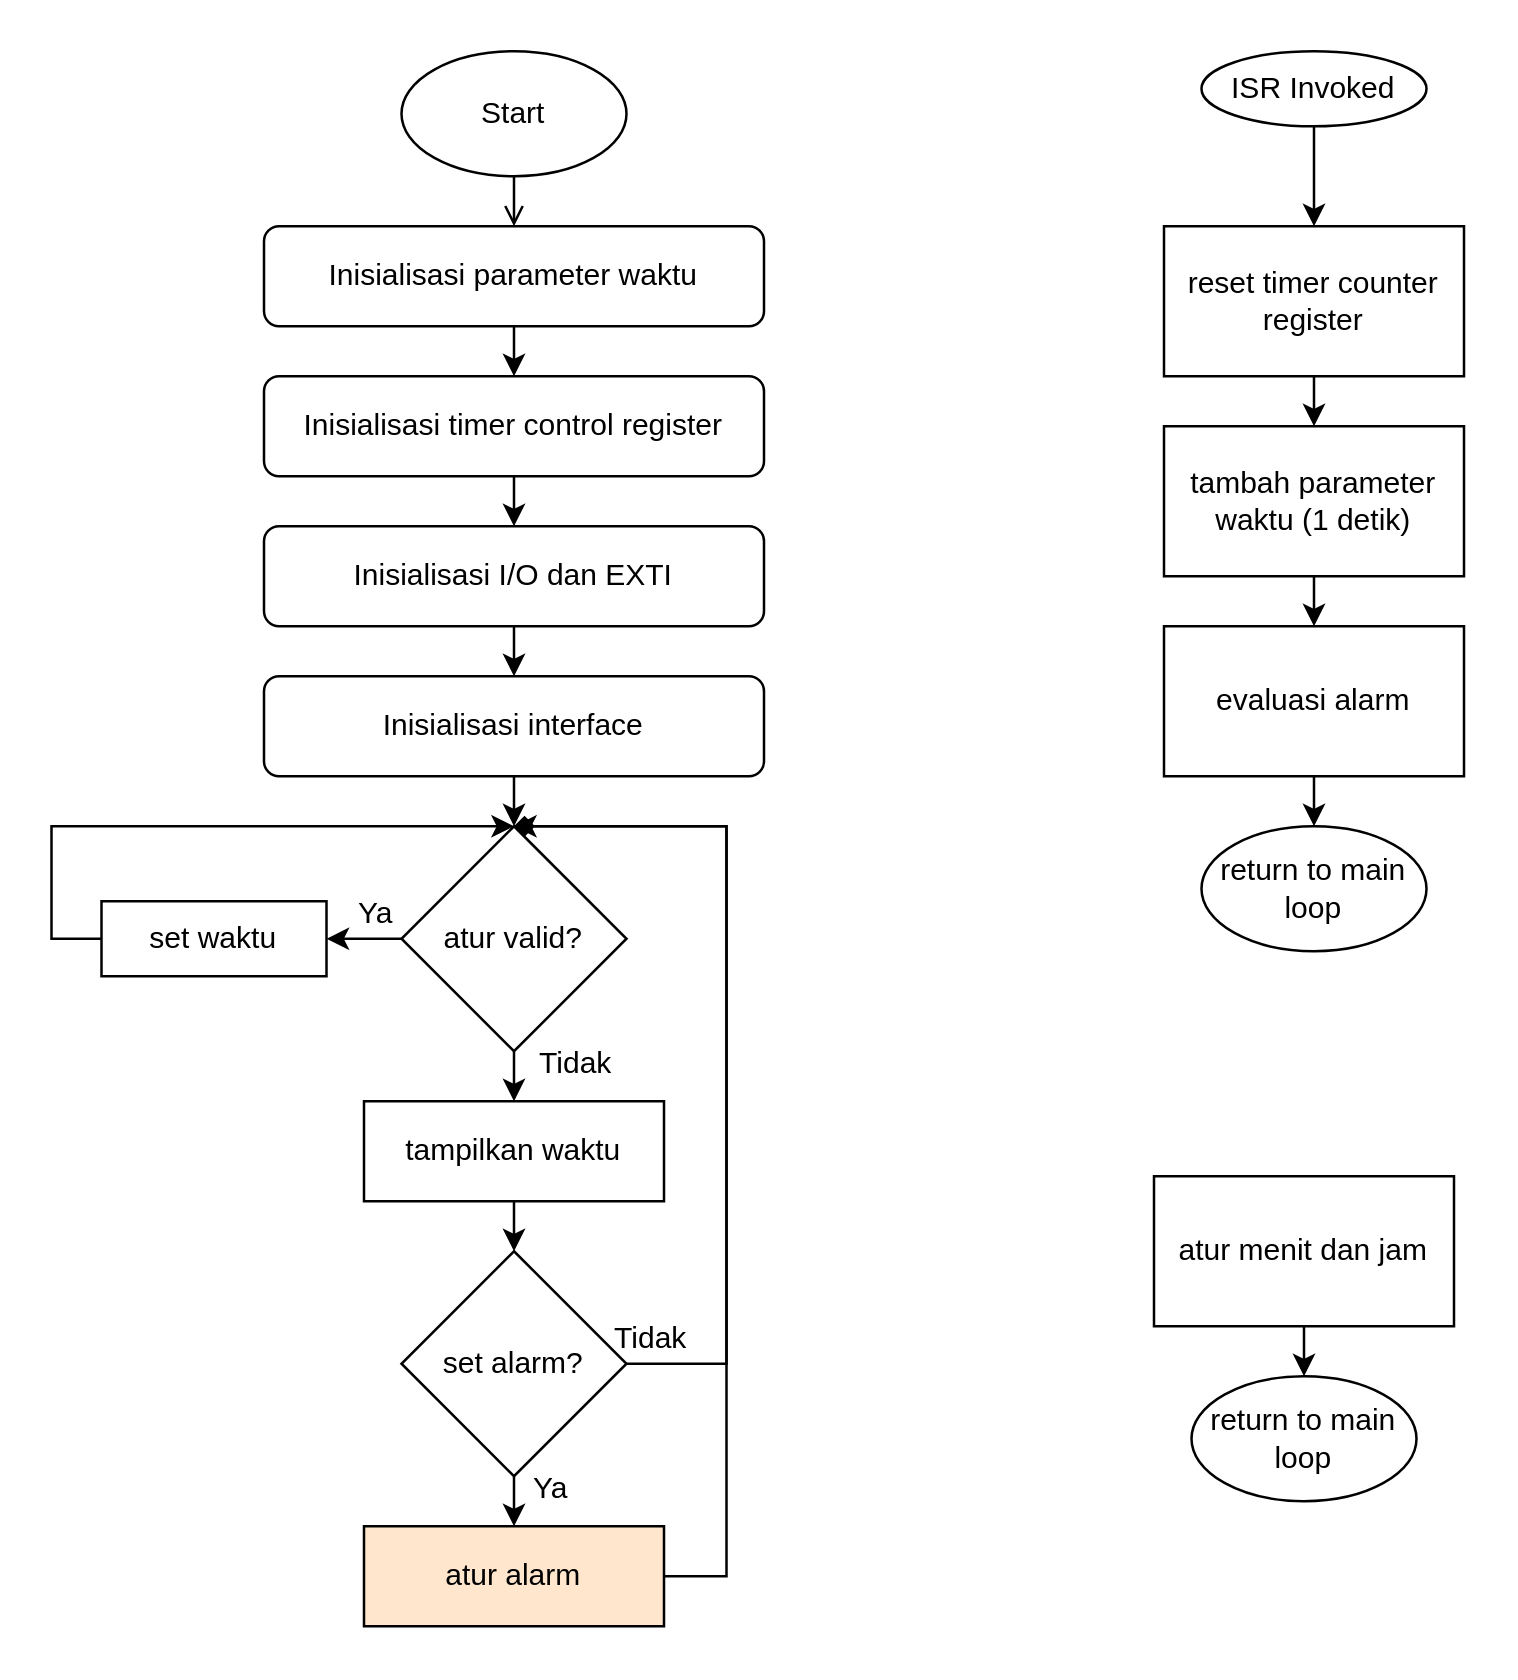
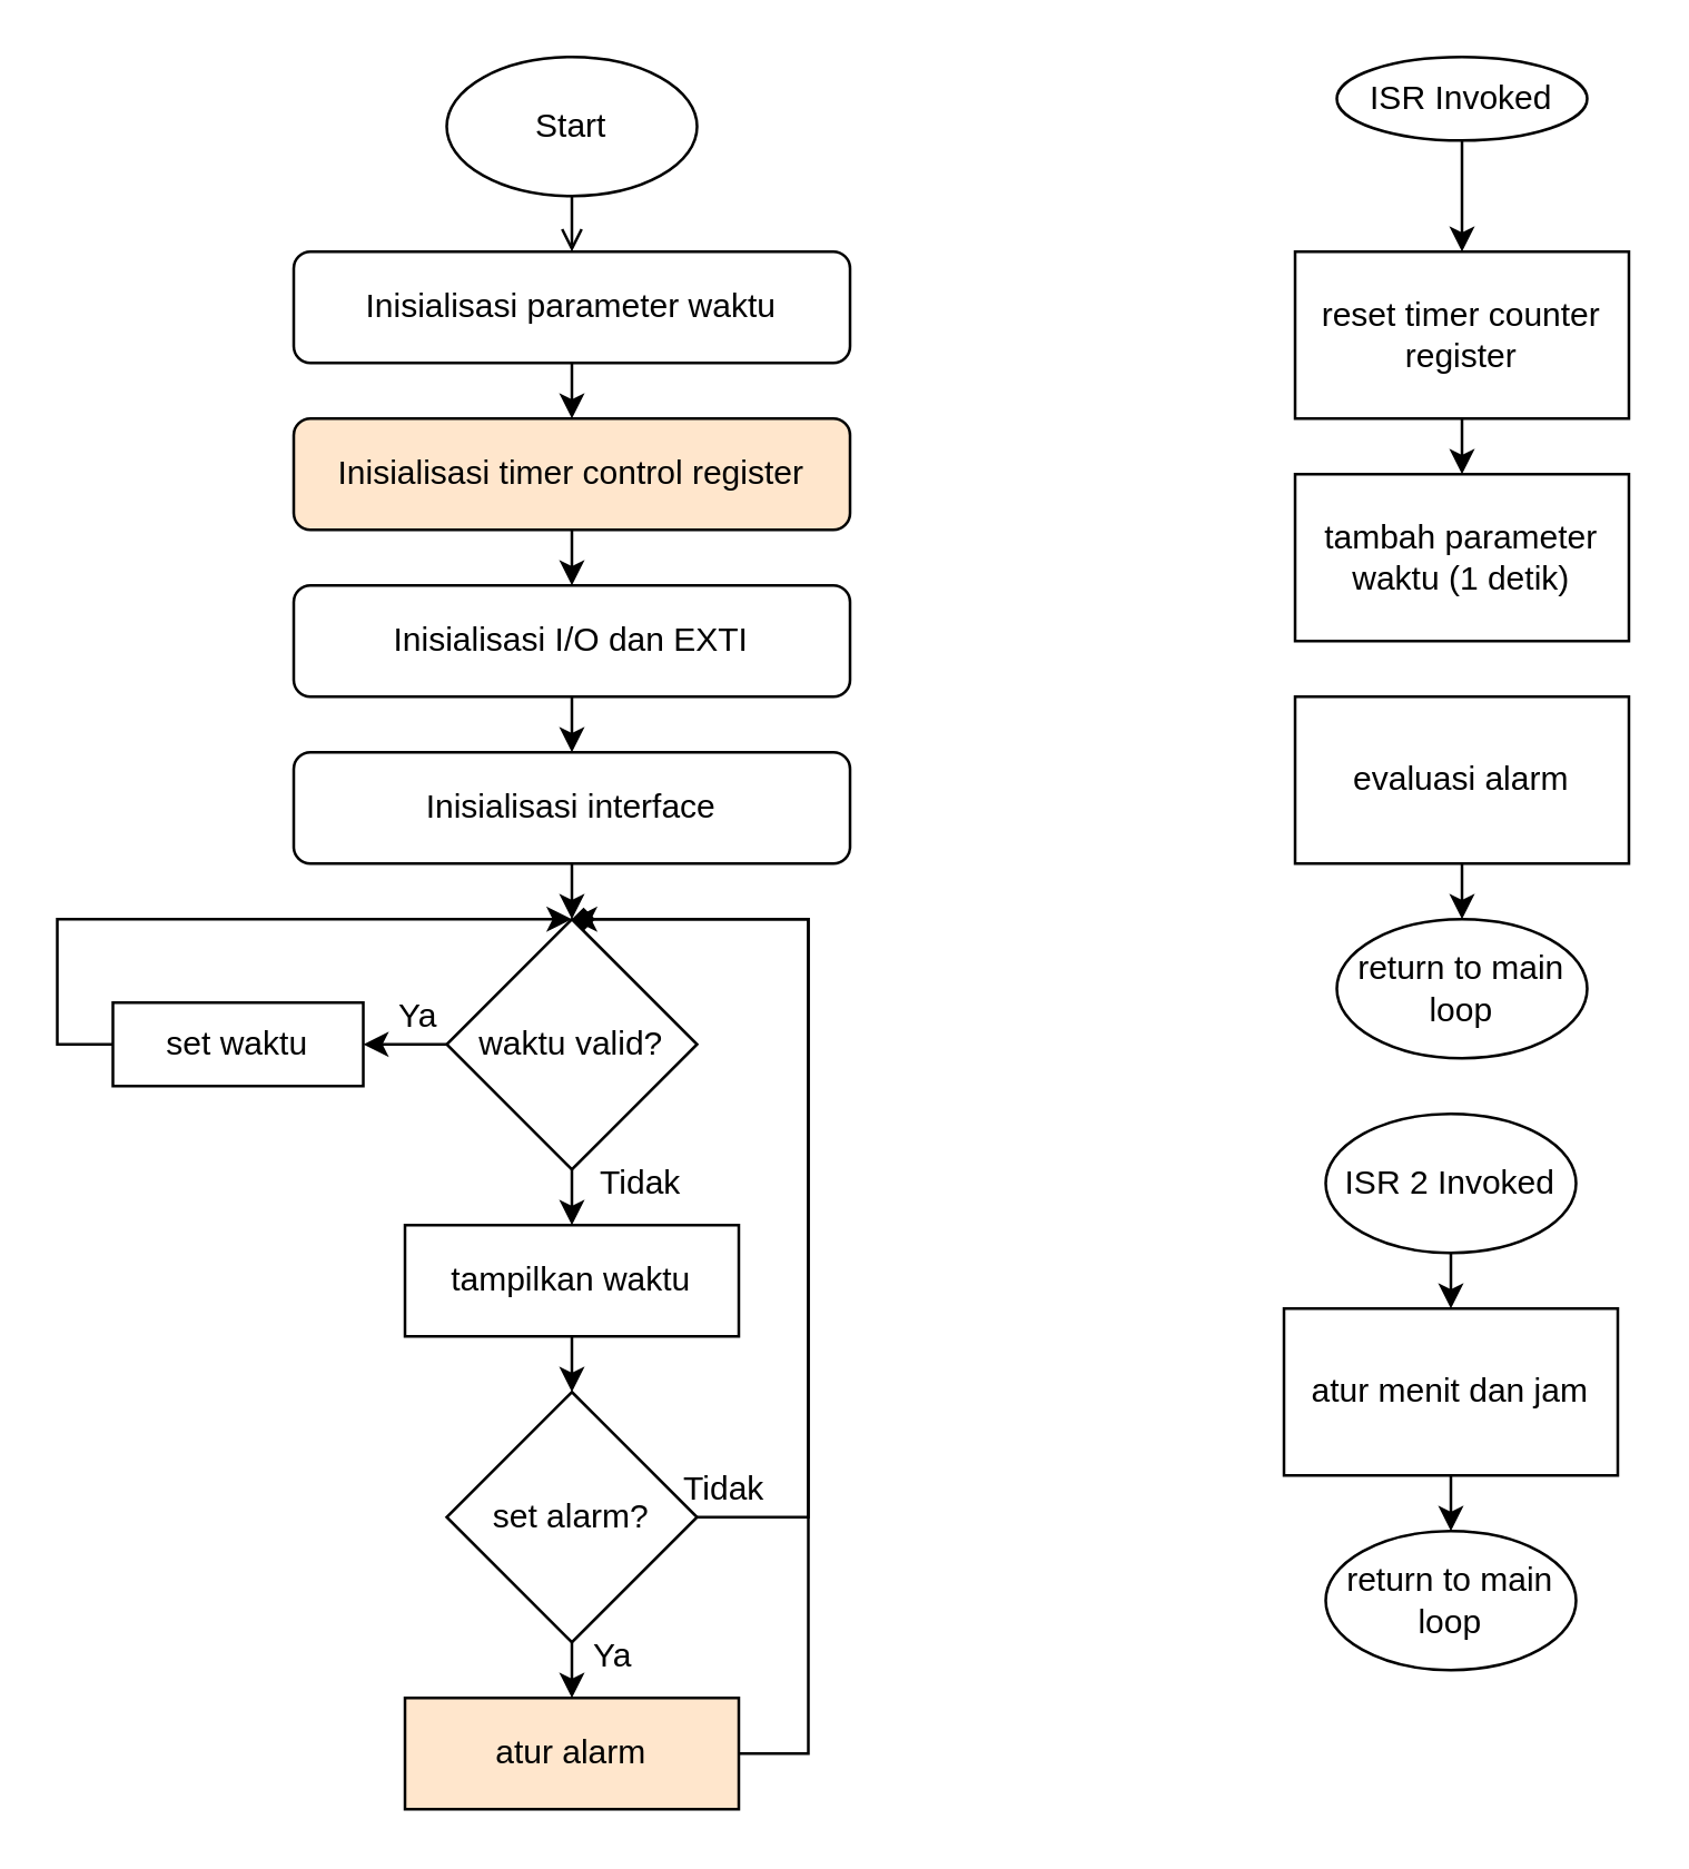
- <mxCell id="7" value="Inisialisasi timer control register" style="rounded=1;whiteSpace=wrap;html=1;" parent="1" vertex="1"><mxGeometry x="105" y="150" width="200" height="40" as="geometry" /></mxCell>
+ <mxCell id="7" value="Inisialisasi timer control register" style="rounded=1;whiteSpace=wrap;html=1;fillColor=#ffe6cc;" parent="1" vertex="1"><mxGeometry x="105" y="150" width="200" height="40" as="geometry" /></mxCell>
- <mxCell id="32" style="edgeStyle=orthogonalEdgeStyle;rounded=0;orthogonalLoop=1;jettySize=auto;html=1;exitX=0.5;exitY=1;exitDx=0;exitDy=0;entryX=0.5;entryY=0;entryDx=0;entryDy=0;" parent="1" source="33" target="35" edge="1"><mxGeometry relative="1" as="geometry" /></mxCell>
- <mxCell id="14" value="atur valid?" style="rhombus;whiteSpace=wrap;html=1;" parent="1" vertex="1"><mxGeometry x="160" y="330" width="90" height="90" as="geometry" /></mxCell>
+ <mxCell id="14" value="waktu valid?" style="rhombus;whiteSpace=wrap;html=1;" parent="1" vertex="1"><mxGeometry x="160" y="330" width="90" height="90" as="geometry" /></mxCell>
+ <mxCell id="38" value="ISR 2 Invoked" style="ellipse;whiteSpace=wrap;html=1;" vertex="1" parent="1"><mxGeometry x="476" y="400" width="90" height="50" as="geometry" /></mxCell>
+ <mxCell id="37" style="edgeStyle=orthogonalEdgeStyle;rounded=0;orthogonalLoop=1;jettySize=auto;html=1;exitX=0.5;exitY=1;exitDx=0;exitDy=0;entryX=0.5;entryY=0;entryDx=0;entryDy=0;" edge="1" parent="1" source="38" target="40"><mxGeometry relative="1" as="geometry" /></mxCell>
